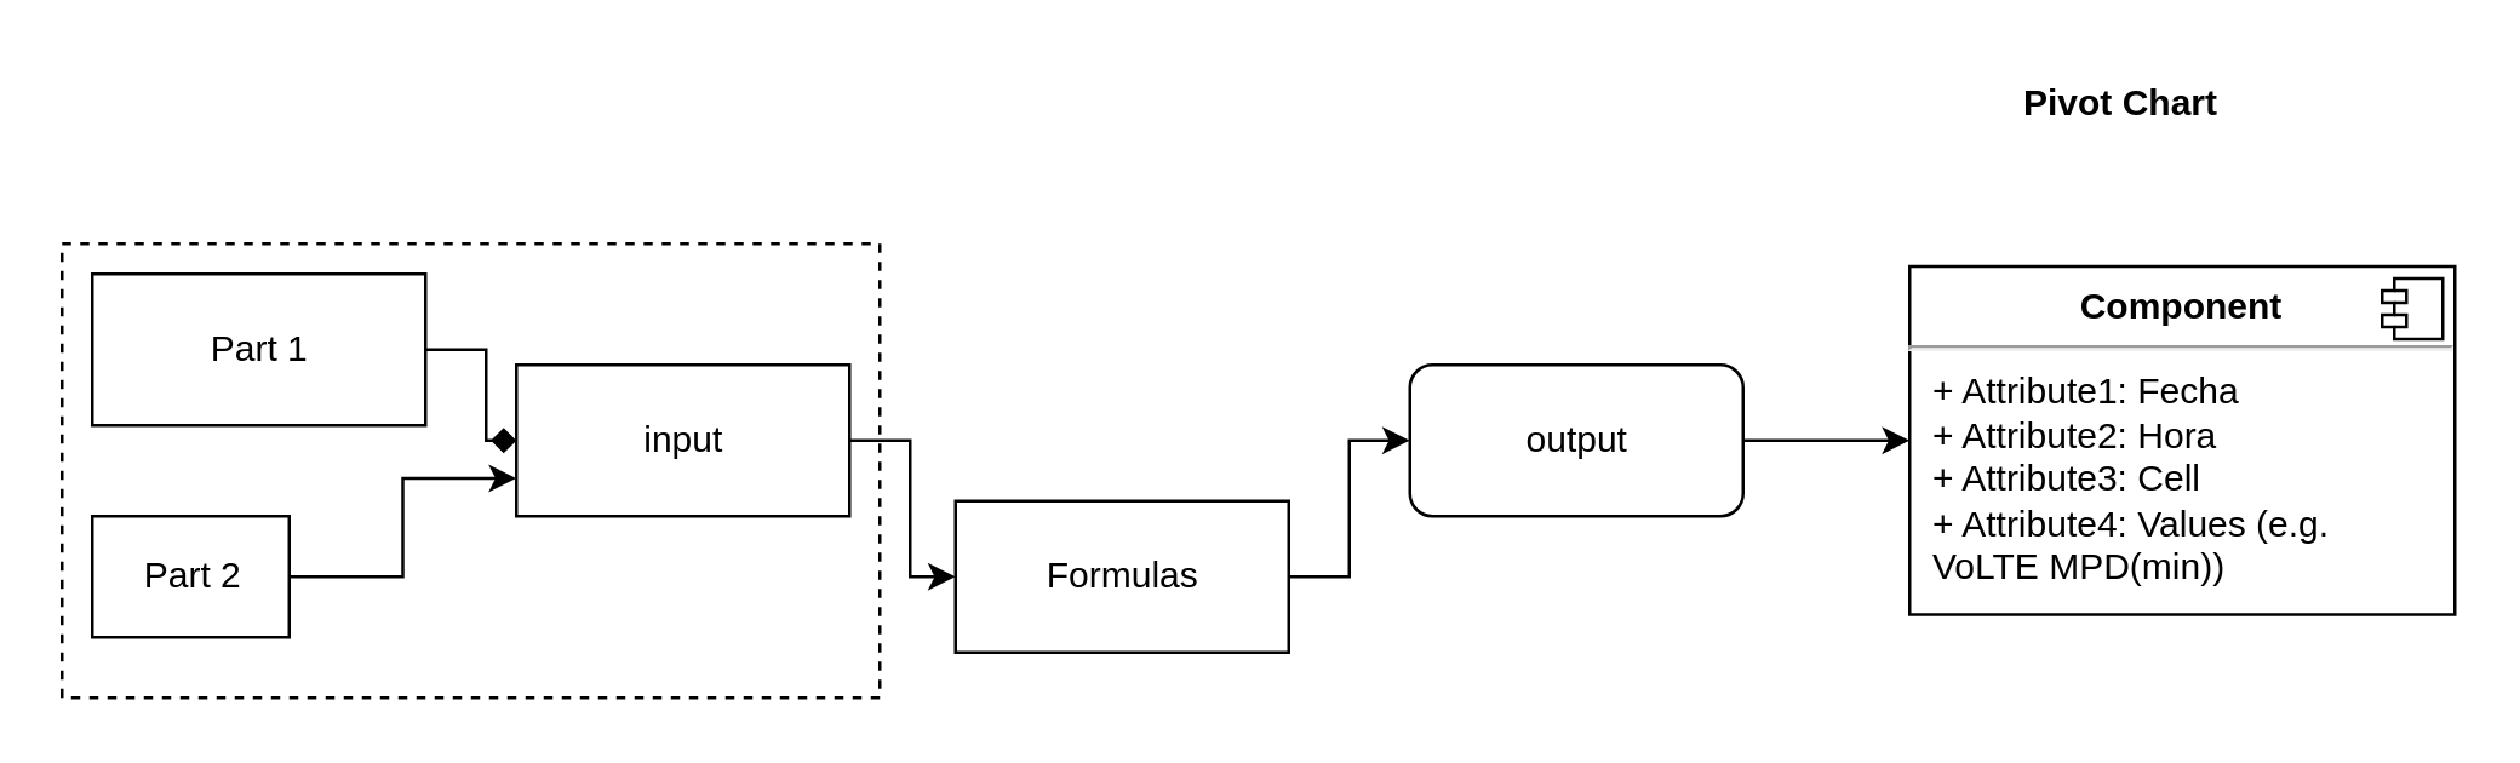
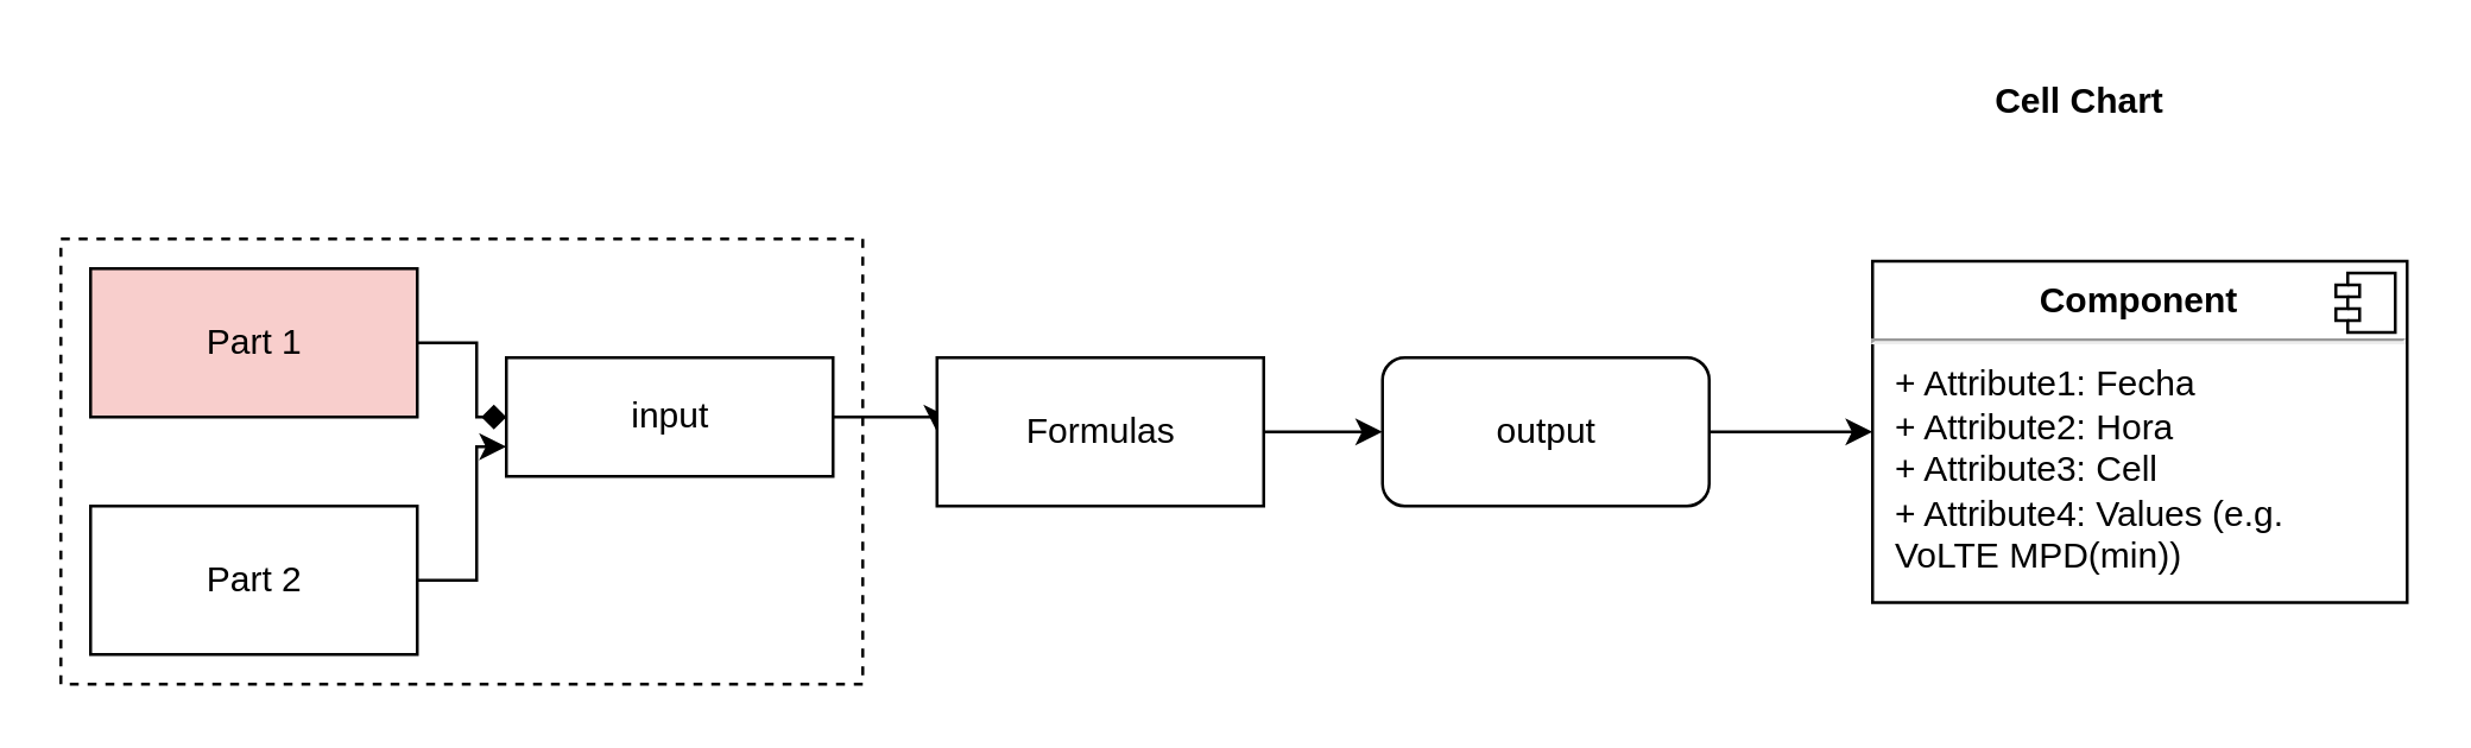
- <mxCell id="11" value="Pivot Chart" style="text;align=center;fontStyle=1;verticalAlign=middle;spacingLeft=3;spacingRight=3;strokeColor=none;rotatable=0;points=[[0,0.5],[1,0.5]];portConstraint=eastwest;" vertex="1" parent="1"><mxGeometry x="660" y="20" width="80" height="26" as="geometry" /></mxCell>
+ <mxCell id="11" value="Cell Chart" style="text;align=center;fontStyle=1;verticalAlign=middle;spacingLeft=3;spacingRight=3;strokeColor=none;rotatable=0;points=[[0,0.5],[1,0.5]];portConstraint=eastwest;" vertex="1" parent="1"><mxGeometry x="660" y="20" width="80" height="26" as="geometry" /></mxCell>
- <mxCell id="4" value="Part 1" style="html=1;" vertex="1" parent="1"><mxGeometry x="30" y="90" width="110" height="50" as="geometry" /></mxCell>
+ <mxCell id="4" value="Part 1" style="html=1;fillColor=#f8cecc;" vertex="1" parent="1"><mxGeometry x="30" y="90" width="110" height="50" as="geometry" /></mxCell>
- <mxCell id="8" value="input" style="html=1;" vertex="1" parent="1"><mxGeometry x="170" y="120" width="110" height="50" as="geometry" /></mxCell>
+ <mxCell id="8" value="input" style="html=1;" vertex="1" parent="1"><mxGeometry x="170" y="120" width="110" height="40" as="geometry" /></mxCell>
- <mxCell id="6" value="Part 2" style="html=1;" vertex="1" parent="1"><mxGeometry x="30" y="170" width="65" height="40" as="geometry" /></mxCell>
+ <mxCell id="6" value="Part 2" style="html=1;" vertex="1" parent="1"><mxGeometry x="30" y="170" width="110" height="50" as="geometry" /></mxCell>
- <mxCell id="10" value="Formulas" style="html=1;" vertex="1" parent="1"><mxGeometry x="315" y="165" width="110" height="50" as="geometry" /></mxCell>
+ <mxCell id="10" value="Formulas" style="html=1;" vertex="1" parent="1"><mxGeometry x="315" y="120" width="110" height="50" as="geometry" /></mxCell>
